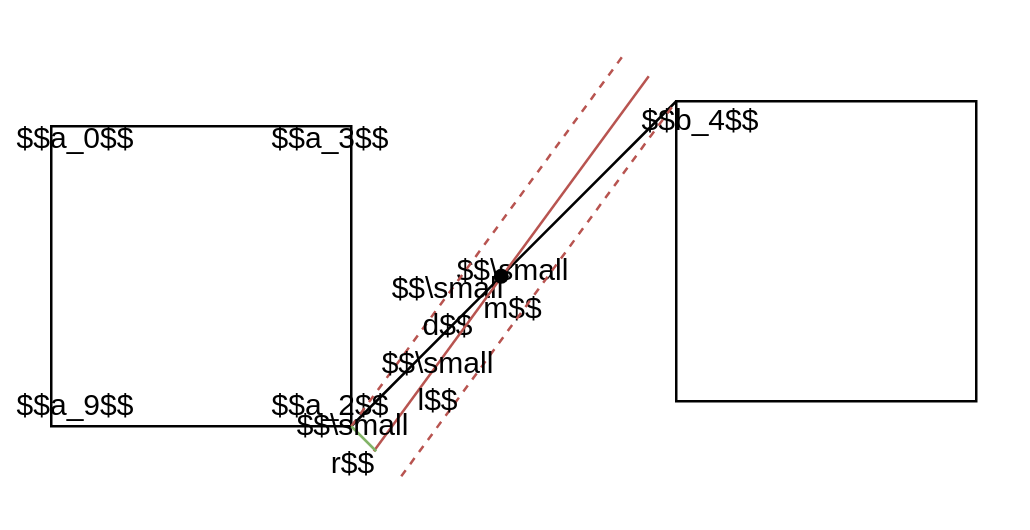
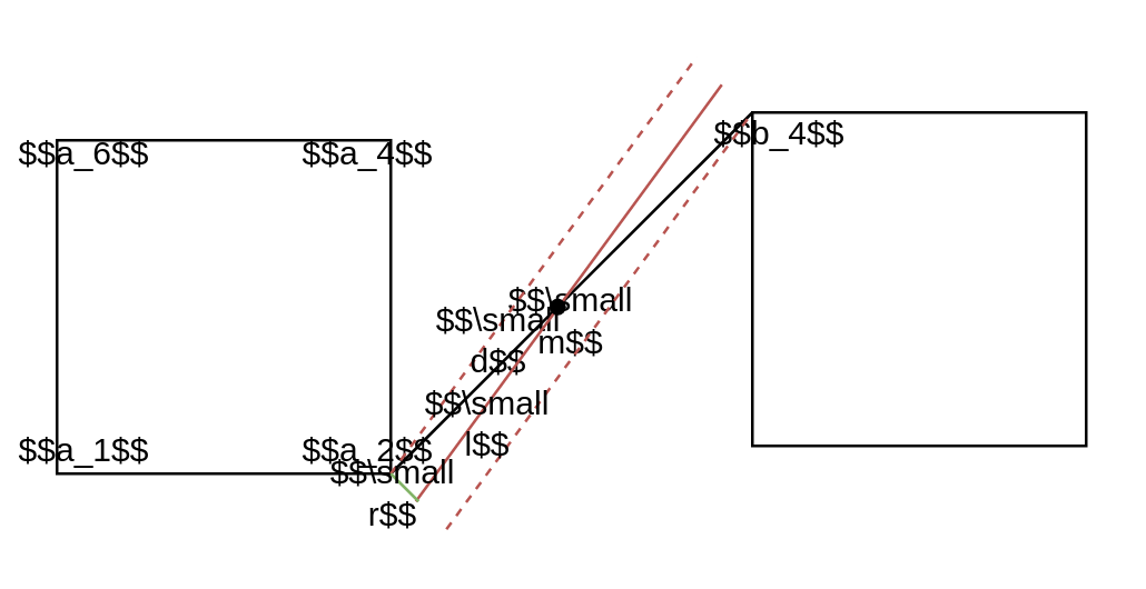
- <mxCell id="5" value="$$a_0$$" style="text;html=1;strokeColor=none;fillColor=none;align=center;verticalAlign=middle;whiteSpace=wrap;rounded=0;" vertex="1" parent="1"><mxGeometry x="20" y="50" width="20" height="10" as="geometry" /></mxCell>
+ <mxCell id="5" value="$$a_6$$" style="text;html=1;strokeColor=none;fillColor=none;align=center;verticalAlign=middle;whiteSpace=wrap;rounded=0;" vertex="1" parent="1"><mxGeometry x="20" y="50" width="20" height="10" as="geometry" /></mxCell>
- <mxCell id="8" value="$$a_3$$" style="text;html=1;strokeColor=none;fillColor=none;align=center;verticalAlign=middle;whiteSpace=wrap;rounded=0;" vertex="1" parent="1"><mxGeometry x="122" y="50" width="20" height="10" as="geometry" /></mxCell>
+ <mxCell id="8" value="$$a_4$$" style="text;html=1;strokeColor=none;fillColor=none;align=center;verticalAlign=middle;whiteSpace=wrap;rounded=0;" vertex="1" parent="1"><mxGeometry x="122" y="50" width="20" height="10" as="geometry" /></mxCell>
- <mxCell id="6" value="$$a_9$$" style="text;html=1;strokeColor=none;fillColor=none;align=center;verticalAlign=middle;whiteSpace=wrap;rounded=0;" vertex="1" parent="1"><mxGeometry x="20" y="157" width="20" height="10" as="geometry" /></mxCell>
+ <mxCell id="6" value="$$a_1$$" style="text;html=1;strokeColor=none;fillColor=none;align=center;verticalAlign=middle;whiteSpace=wrap;rounded=0;" vertex="1" parent="1"><mxGeometry x="20" y="157" width="20" height="10" as="geometry" /></mxCell>
